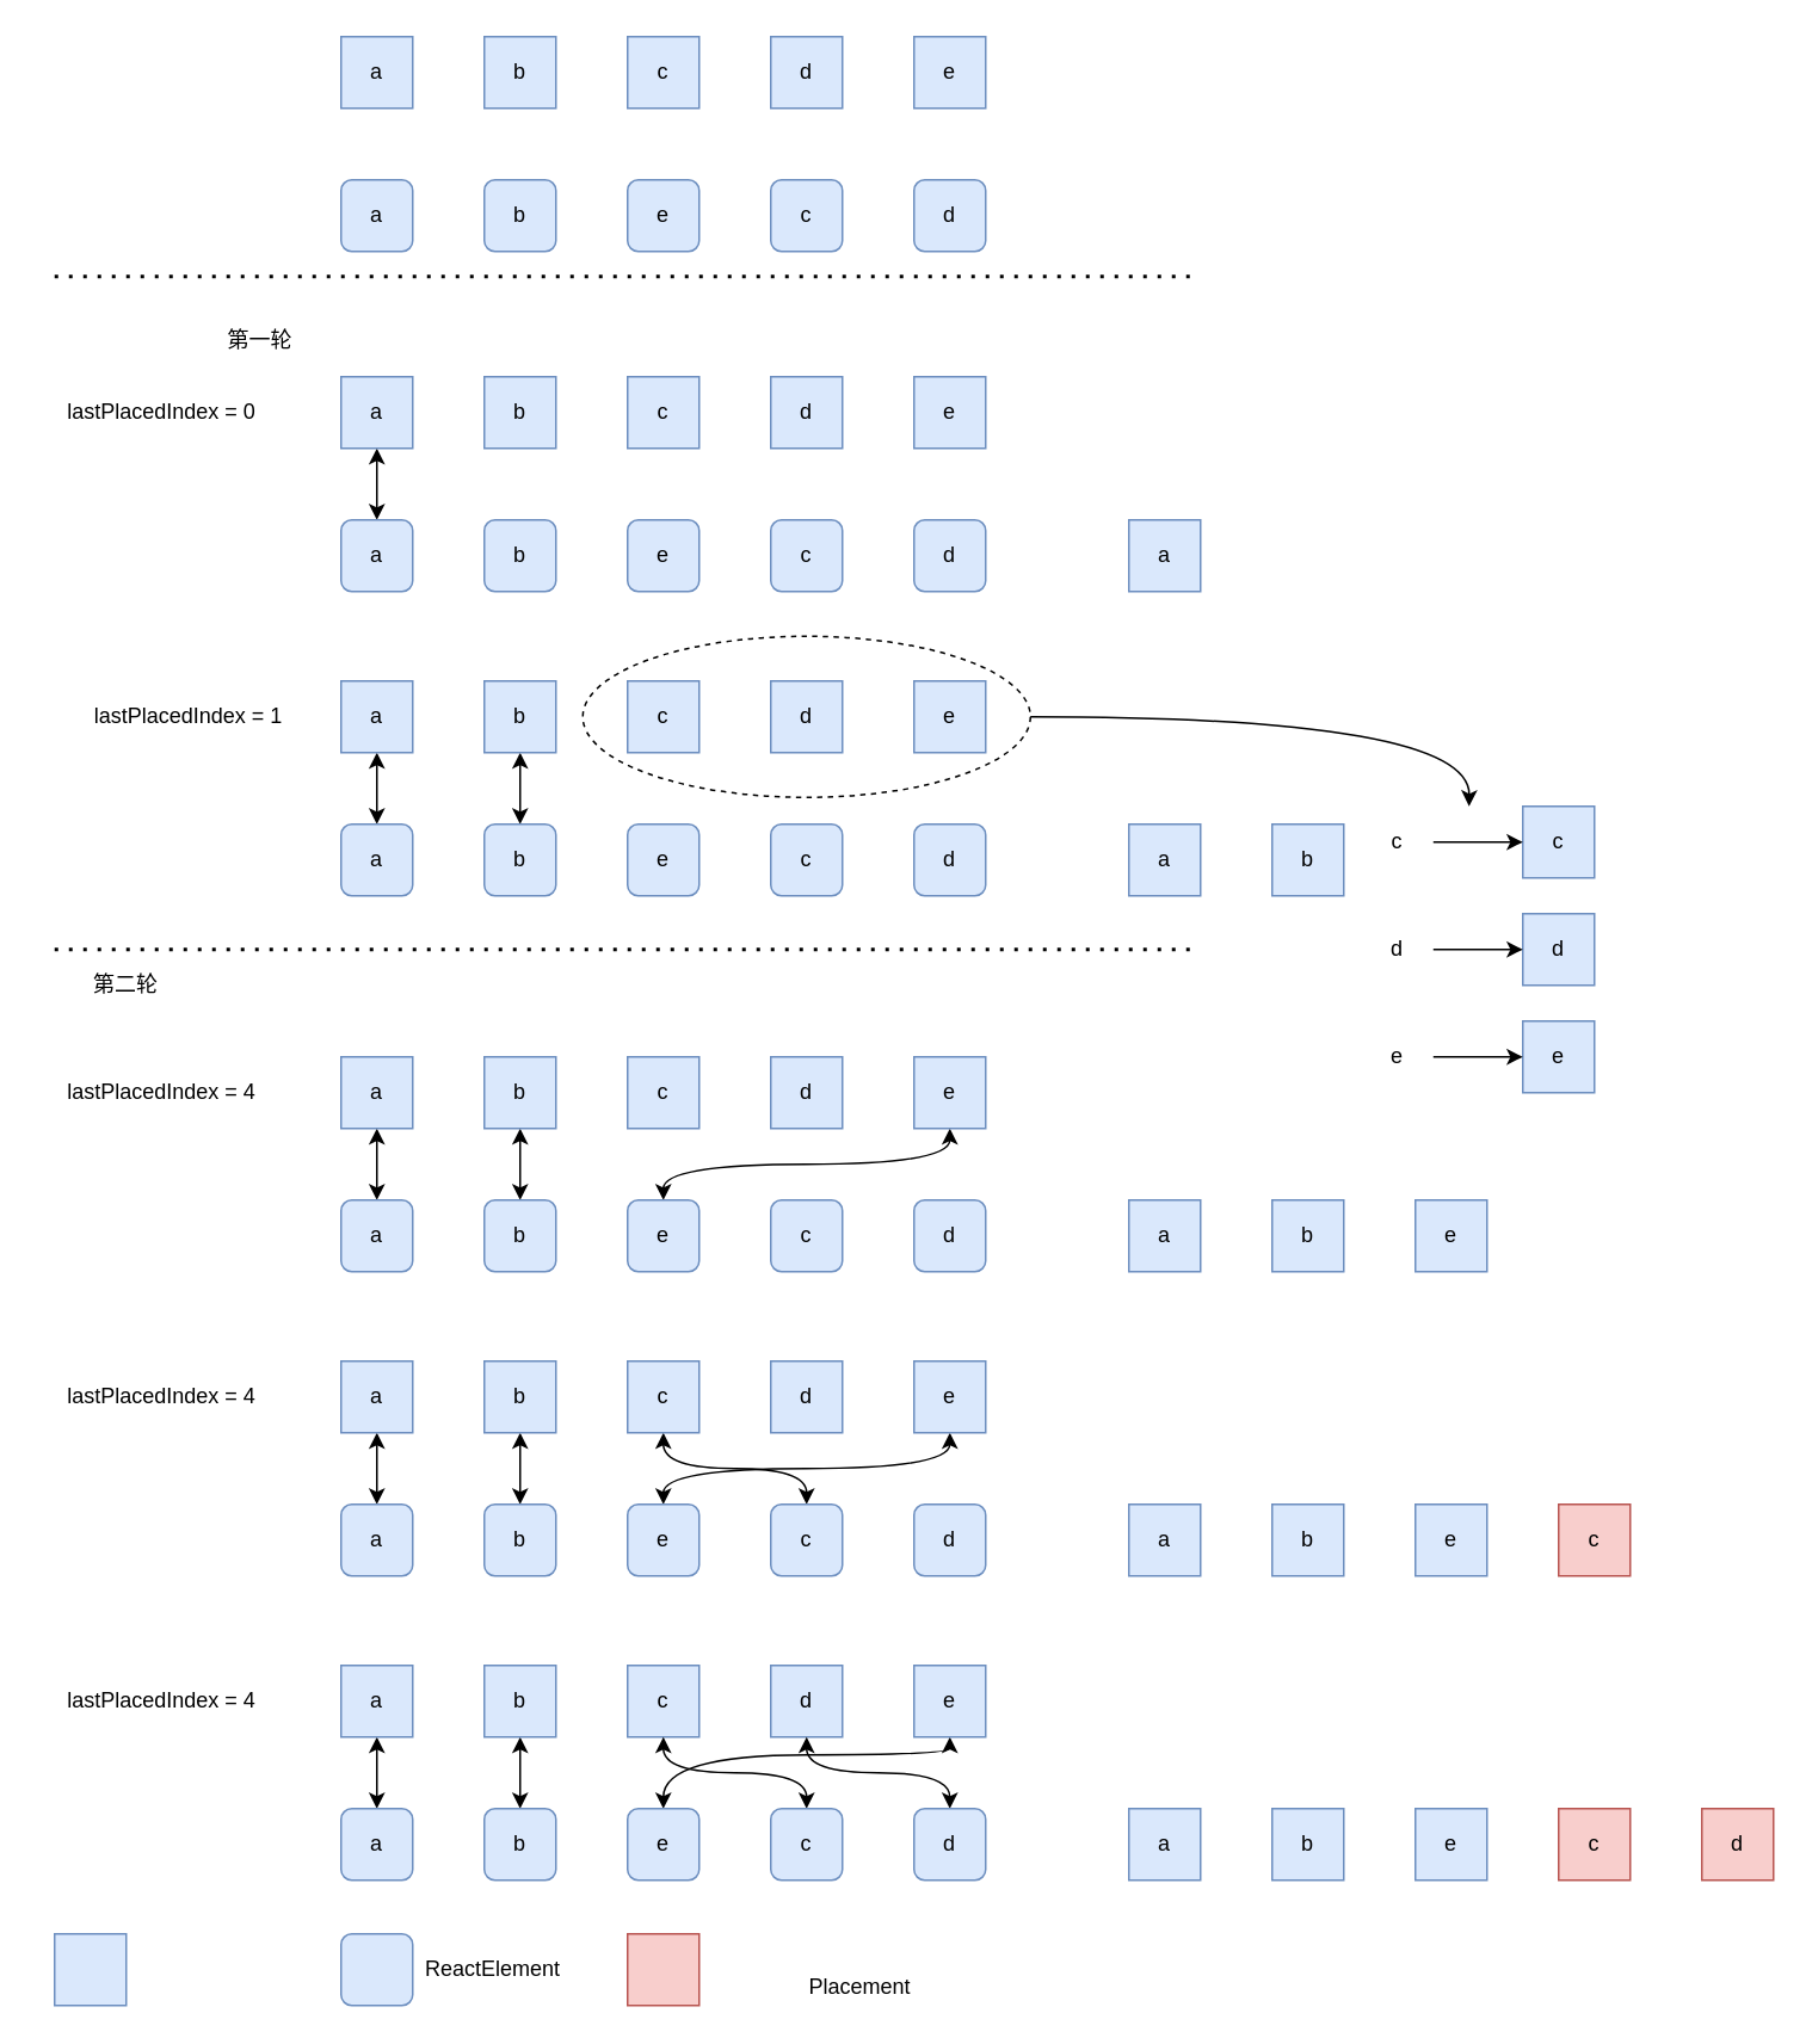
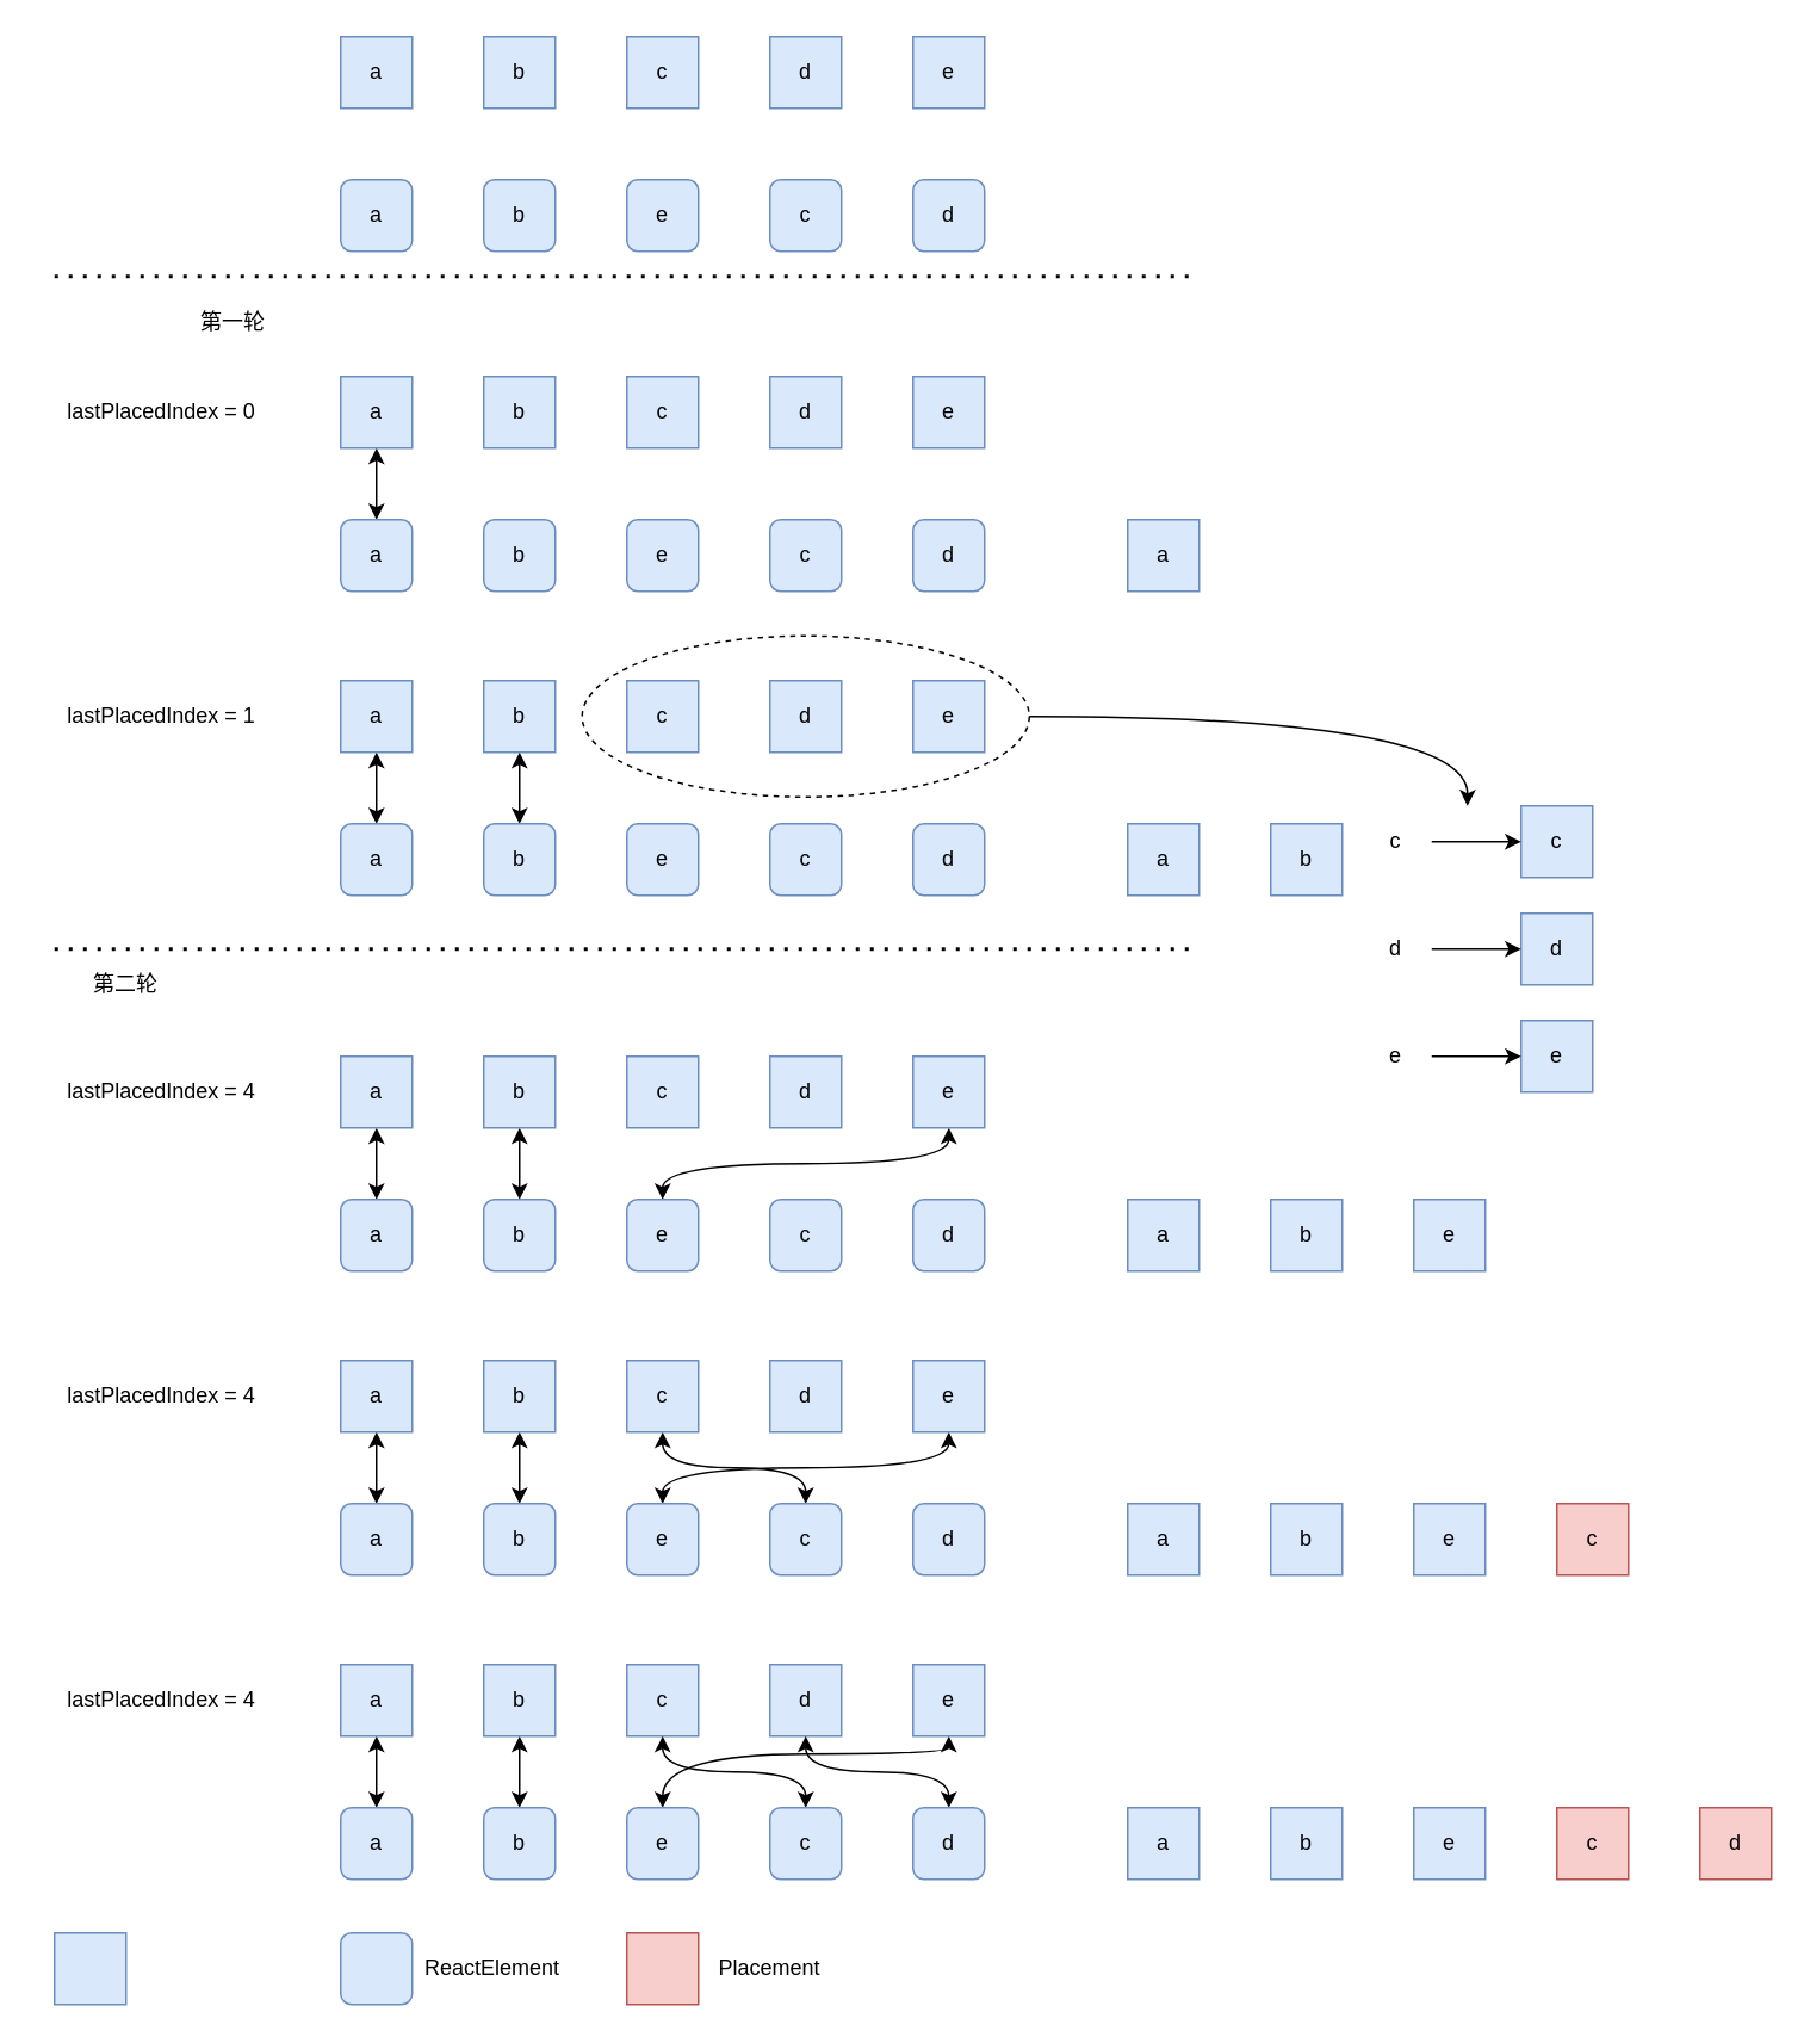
- <mxCell id="4" value="第一轮" style="text;html=1;strokeColor=none;fillColor=none;align=center;verticalAlign=middle;whiteSpace=wrap;rounded=0;" vertex="1" parent="1"><mxGeometry x="125" y="180" width="40" height="20" as="geometry" /></mxCell>
+ <mxCell id="4" value="第一轮" style="text;html=1;strokeColor=none;fillColor=none;align=center;verticalAlign=middle;whiteSpace=wrap;rounded=0;" vertex="1" parent="1"><mxGeometry x="110" y="170" width="40" height="20" as="geometry" /></mxCell>
- <mxCell id="17" value="lastPlacedIndex = 1" style="text;html=1;strokeColor=none;fillColor=none;align=center;verticalAlign=middle;whiteSpace=wrap;rounded=0;" vertex="1" parent="1"><mxGeometry x="35" y="390" width="140" height="20" as="geometry" /></mxCell>
+ <mxCell id="17" value="lastPlacedIndex = 1" style="text;html=1;strokeColor=none;fillColor=none;align=center;verticalAlign=middle;whiteSpace=wrap;rounded=0;" vertex="1" parent="1"><mxGeometry x="20" y="390" width="140" height="20" as="geometry" /></mxCell>
- <mxCell id="78" value="Placement" style="text;html=1;strokeColor=none;fillColor=none;align=center;verticalAlign=middle;whiteSpace=wrap;rounded=0;" vertex="1" parent="1"><mxGeometry x="460" y="1100" width="40" height="20" as="geometry" /></mxCell>
+ <mxCell id="78" value="Placement" style="text;html=1;strokeColor=none;fillColor=none;align=center;verticalAlign=middle;whiteSpace=wrap;rounded=0;" vertex="1" parent="1"><mxGeometry x="410" y="1090" width="40" height="20" as="geometry" /></mxCell>
